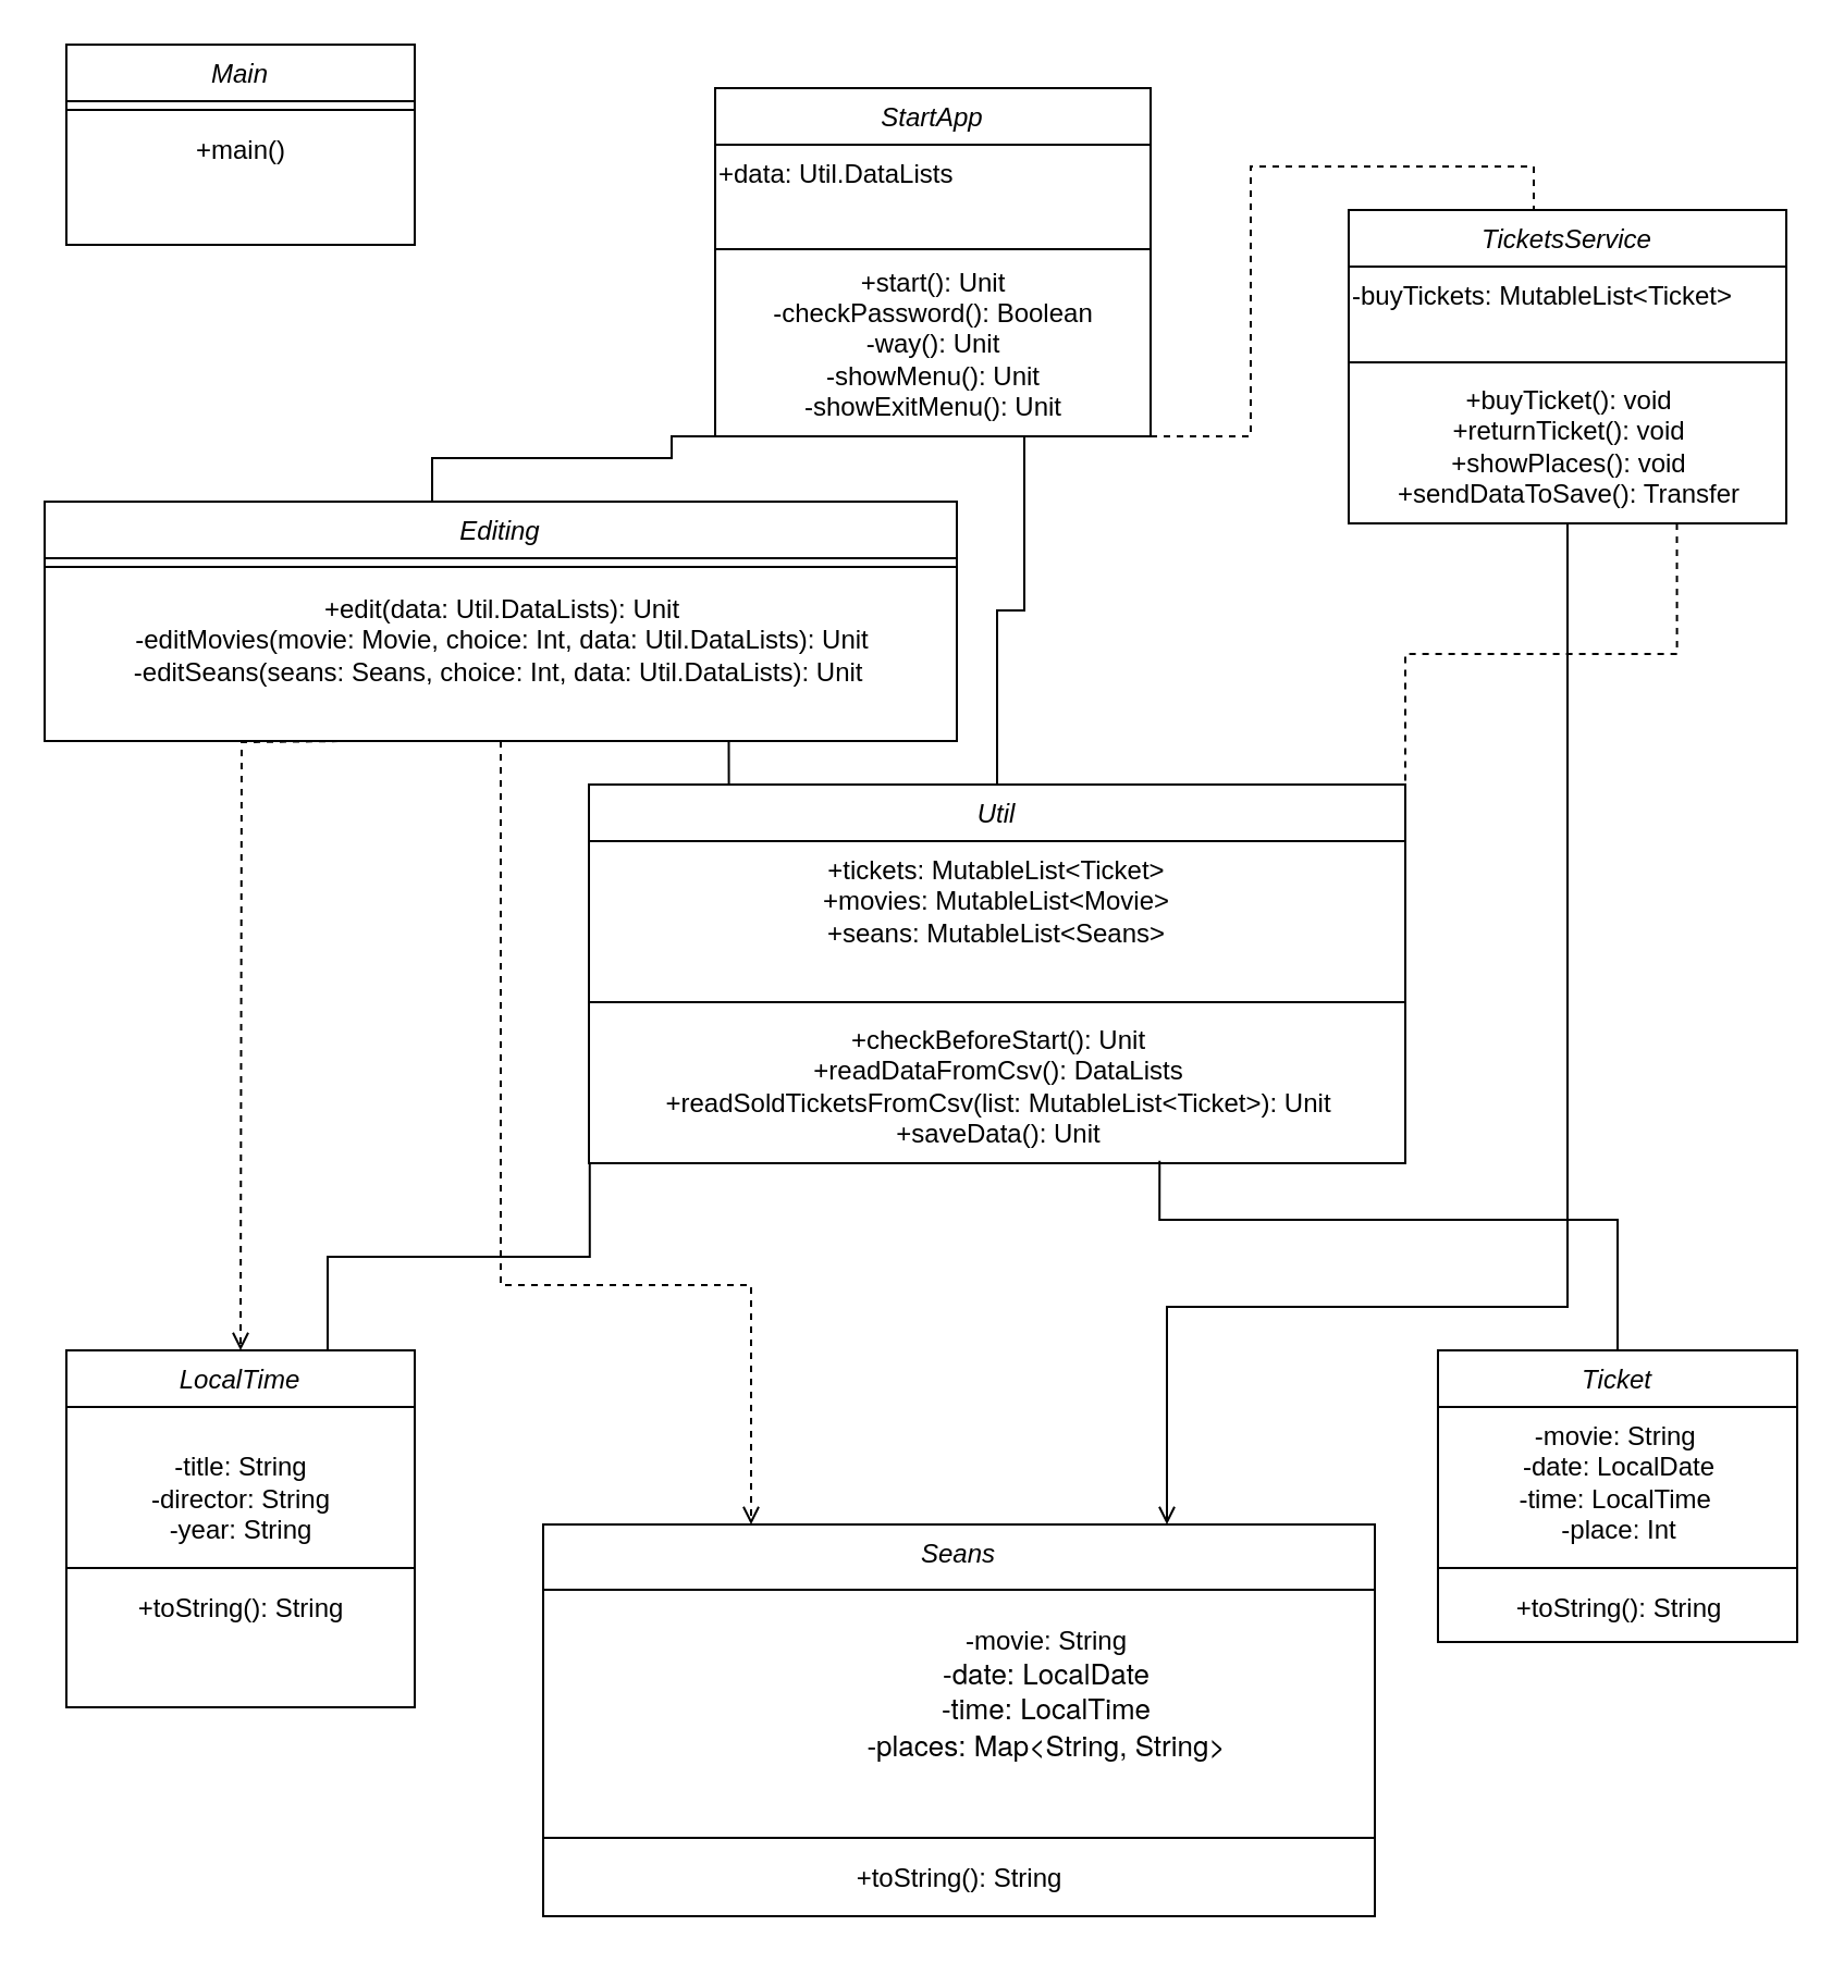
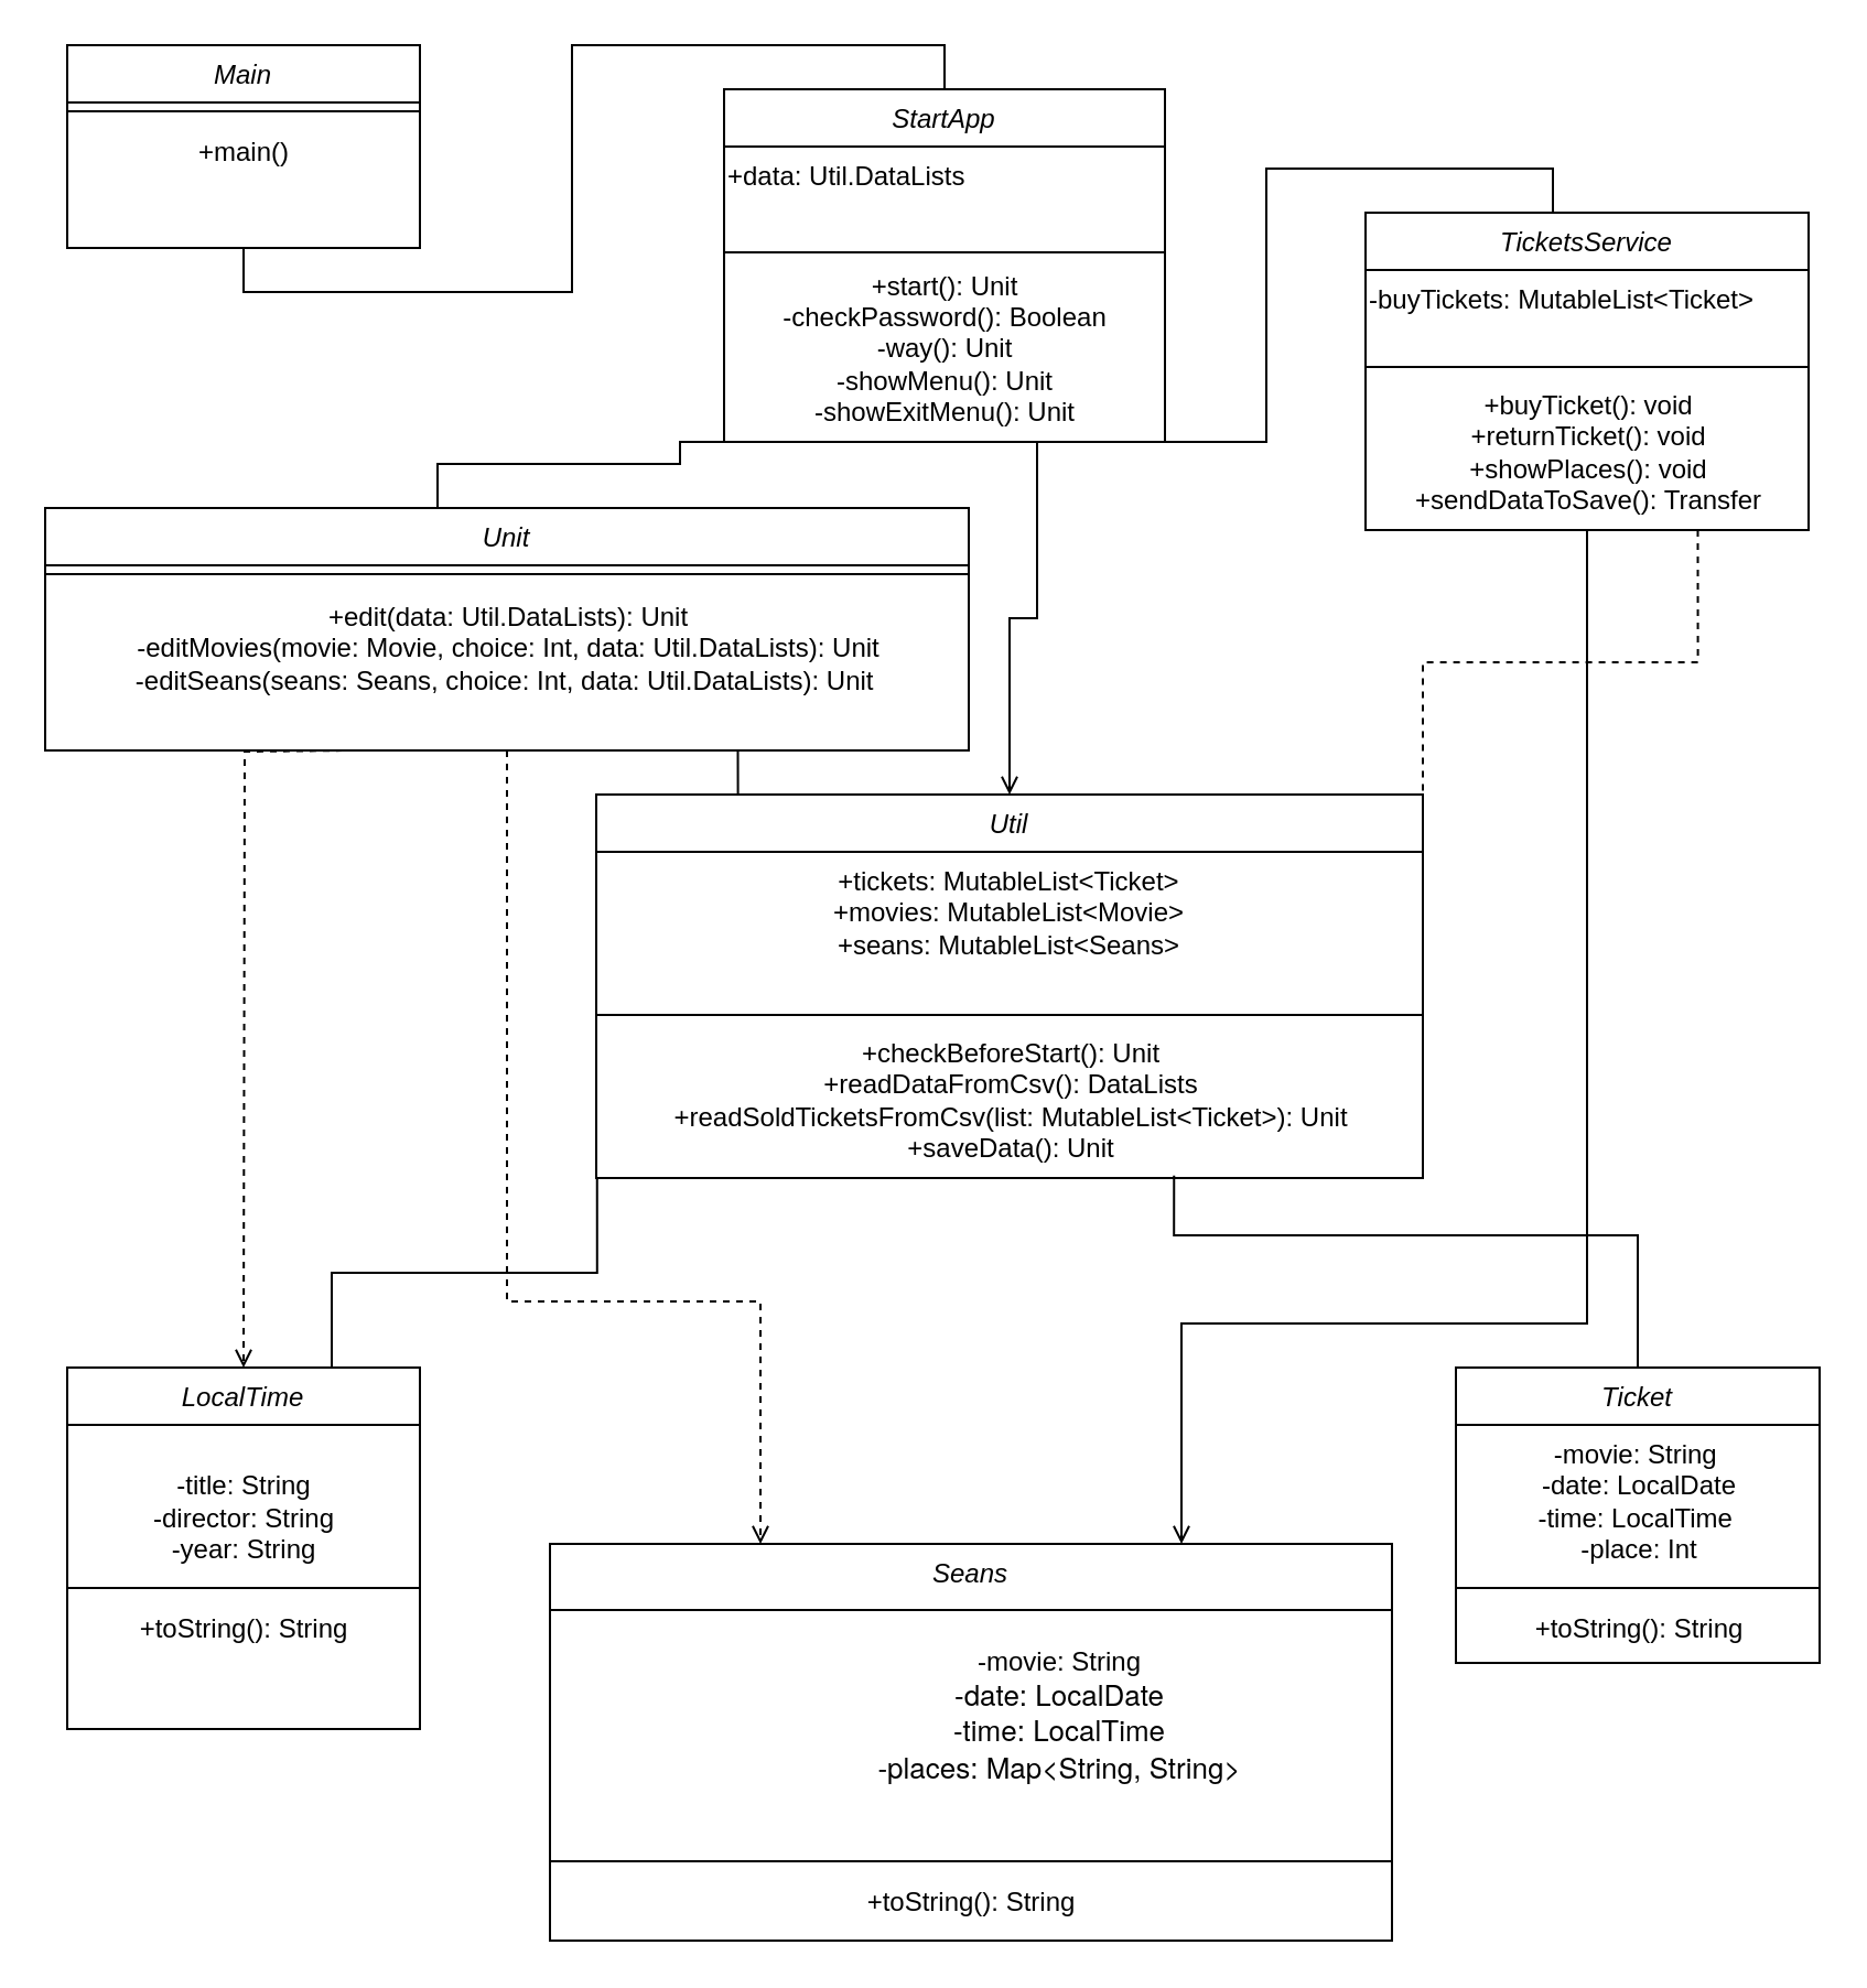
+ <mxCell id="2" style="edgeStyle=orthogonalEdgeStyle;rounded=0;orthogonalLoop=1;jettySize=auto;html=1;exitX=0.5;exitY=1;exitDx=0;exitDy=0;entryX=0.5;entryY=0;entryDx=0;entryDy=0;endArrow=none;endFill=0;" edge="1" parent="1" source="3" target="9"><mxGeometry relative="1" as="geometry"><mxPoint x="470" y="230" as="targetPoint" /></mxGeometry></mxCell>
- <mxCell id="6" style="edgeStyle=orthogonalEdgeStyle;rounded=0;orthogonalLoop=1;jettySize=auto;html=1;exitX=1;exitY=1;exitDx=0;exitDy=0;entryX=0.5;entryY=0;entryDx=0;entryDy=0;endArrow=none;endFill=0;dashed=1;" edge="1" parent="1" source="9" target="26"><mxGeometry relative="1" as="geometry"><Array as="points"><mxPoint x="574" y="200" /><mxPoint x="574" y="76" /><mxPoint x="704" y="76" /></Array></mxGeometry></mxCell>
+ <mxCell id="6" style="edgeStyle=orthogonalEdgeStyle;rounded=0;orthogonalLoop=1;jettySize=auto;html=1;exitX=1;exitY=1;exitDx=0;exitDy=0;entryX=0.5;entryY=0;entryDx=0;entryDy=0;endArrow=none;endFill=0;" edge="1" parent="1" source="9" target="26"><mxGeometry relative="1" as="geometry"><Array as="points"><mxPoint x="574" y="200" /><mxPoint x="574" y="76" /><mxPoint x="704" y="76" /></Array></mxGeometry></mxCell>
- <mxCell id="15" value="Editing" style="swimlane;fontStyle=2;align=center;verticalAlign=top;childLayout=stackLayout;horizontal=1;startSize=26;horizontalStack=0;resizeParent=1;resizeLast=0;collapsible=1;marginBottom=0;rounded=0;shadow=0;strokeWidth=1;" vertex="1" parent="1"><mxGeometry x="20" y="230" width="419" height="110" as="geometry"><mxRectangle x="230" y="140" width="160" height="26" as="alternateBounds" /></mxGeometry></mxCell>
+ <mxCell id="15" value="Unit" style="swimlane;fontStyle=2;align=center;verticalAlign=top;childLayout=stackLayout;horizontal=1;startSize=26;horizontalStack=0;resizeParent=1;resizeLast=0;collapsible=1;marginBottom=0;rounded=0;shadow=0;strokeWidth=1;" vertex="1" parent="1"><mxGeometry x="20" y="230" width="419" height="110" as="geometry"><mxRectangle x="230" y="140" width="160" height="26" as="alternateBounds" /></mxGeometry></mxCell>
- <mxCell id="7" value="" style="edgeStyle=orthogonalEdgeStyle;rounded=0;orthogonalLoop=1;jettySize=auto;html=1;entryX=0.5;entryY=0;entryDx=0;entryDy=0;endArrow=none;endFill=0;" edge="1" parent="1" source="9" target="20"><mxGeometry relative="1" as="geometry"><Array as="points"><mxPoint x="470" y="280" /><mxPoint x="458" y="280" /></Array></mxGeometry></mxCell>
+ <mxCell id="7" value="" style="edgeStyle=orthogonalEdgeStyle;rounded=0;orthogonalLoop=1;jettySize=auto;html=1;entryX=0.5;entryY=0;entryDx=0;entryDy=0;endArrow=open;endFill=0;" edge="1" parent="1" source="9" target="20"><mxGeometry relative="1" as="geometry"><Array as="points"><mxPoint x="470" y="280" /><mxPoint x="458" y="280" /></Array></mxGeometry></mxCell>
